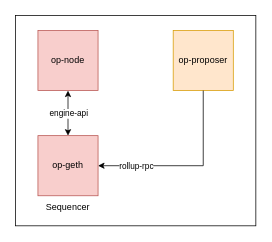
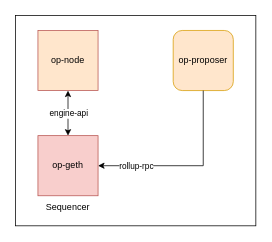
- <mxCell id="4" value="op-node" style="whiteSpace=wrap;html=1;aspect=fixed;fillColor=#f8cecc;strokeColor=#b85450;" vertex="1" parent="1"><mxGeometry x="50" y="40" width="80" height="80" as="geometry" /></mxCell>
+ <mxCell id="4" value="op-node" style="whiteSpace=wrap;html=1;aspect=fixed;fillColor=#ffe6cc;strokeColor=#b85450;" vertex="1" parent="1"><mxGeometry x="50" y="40" width="80" height="80" as="geometry" /></mxCell>
- <mxCell id="7" value="op-proposer" style="whiteSpace=wrap;html=1;aspect=fixed;fillColor=#ffe6cc;strokeColor=#d79b00;" vertex="1" parent="1"><mxGeometry x="230" y="40" width="80" height="80" as="geometry" /></mxCell>
+ <mxCell id="7" value="op-proposer" style="whiteSpace=wrap;html=1;aspect=fixed;fillColor=#ffe6cc;strokeColor=#d79b00;rounded=1;" vertex="1" parent="1"><mxGeometry x="230" y="40" width="80" height="80" as="geometry" /></mxCell>
